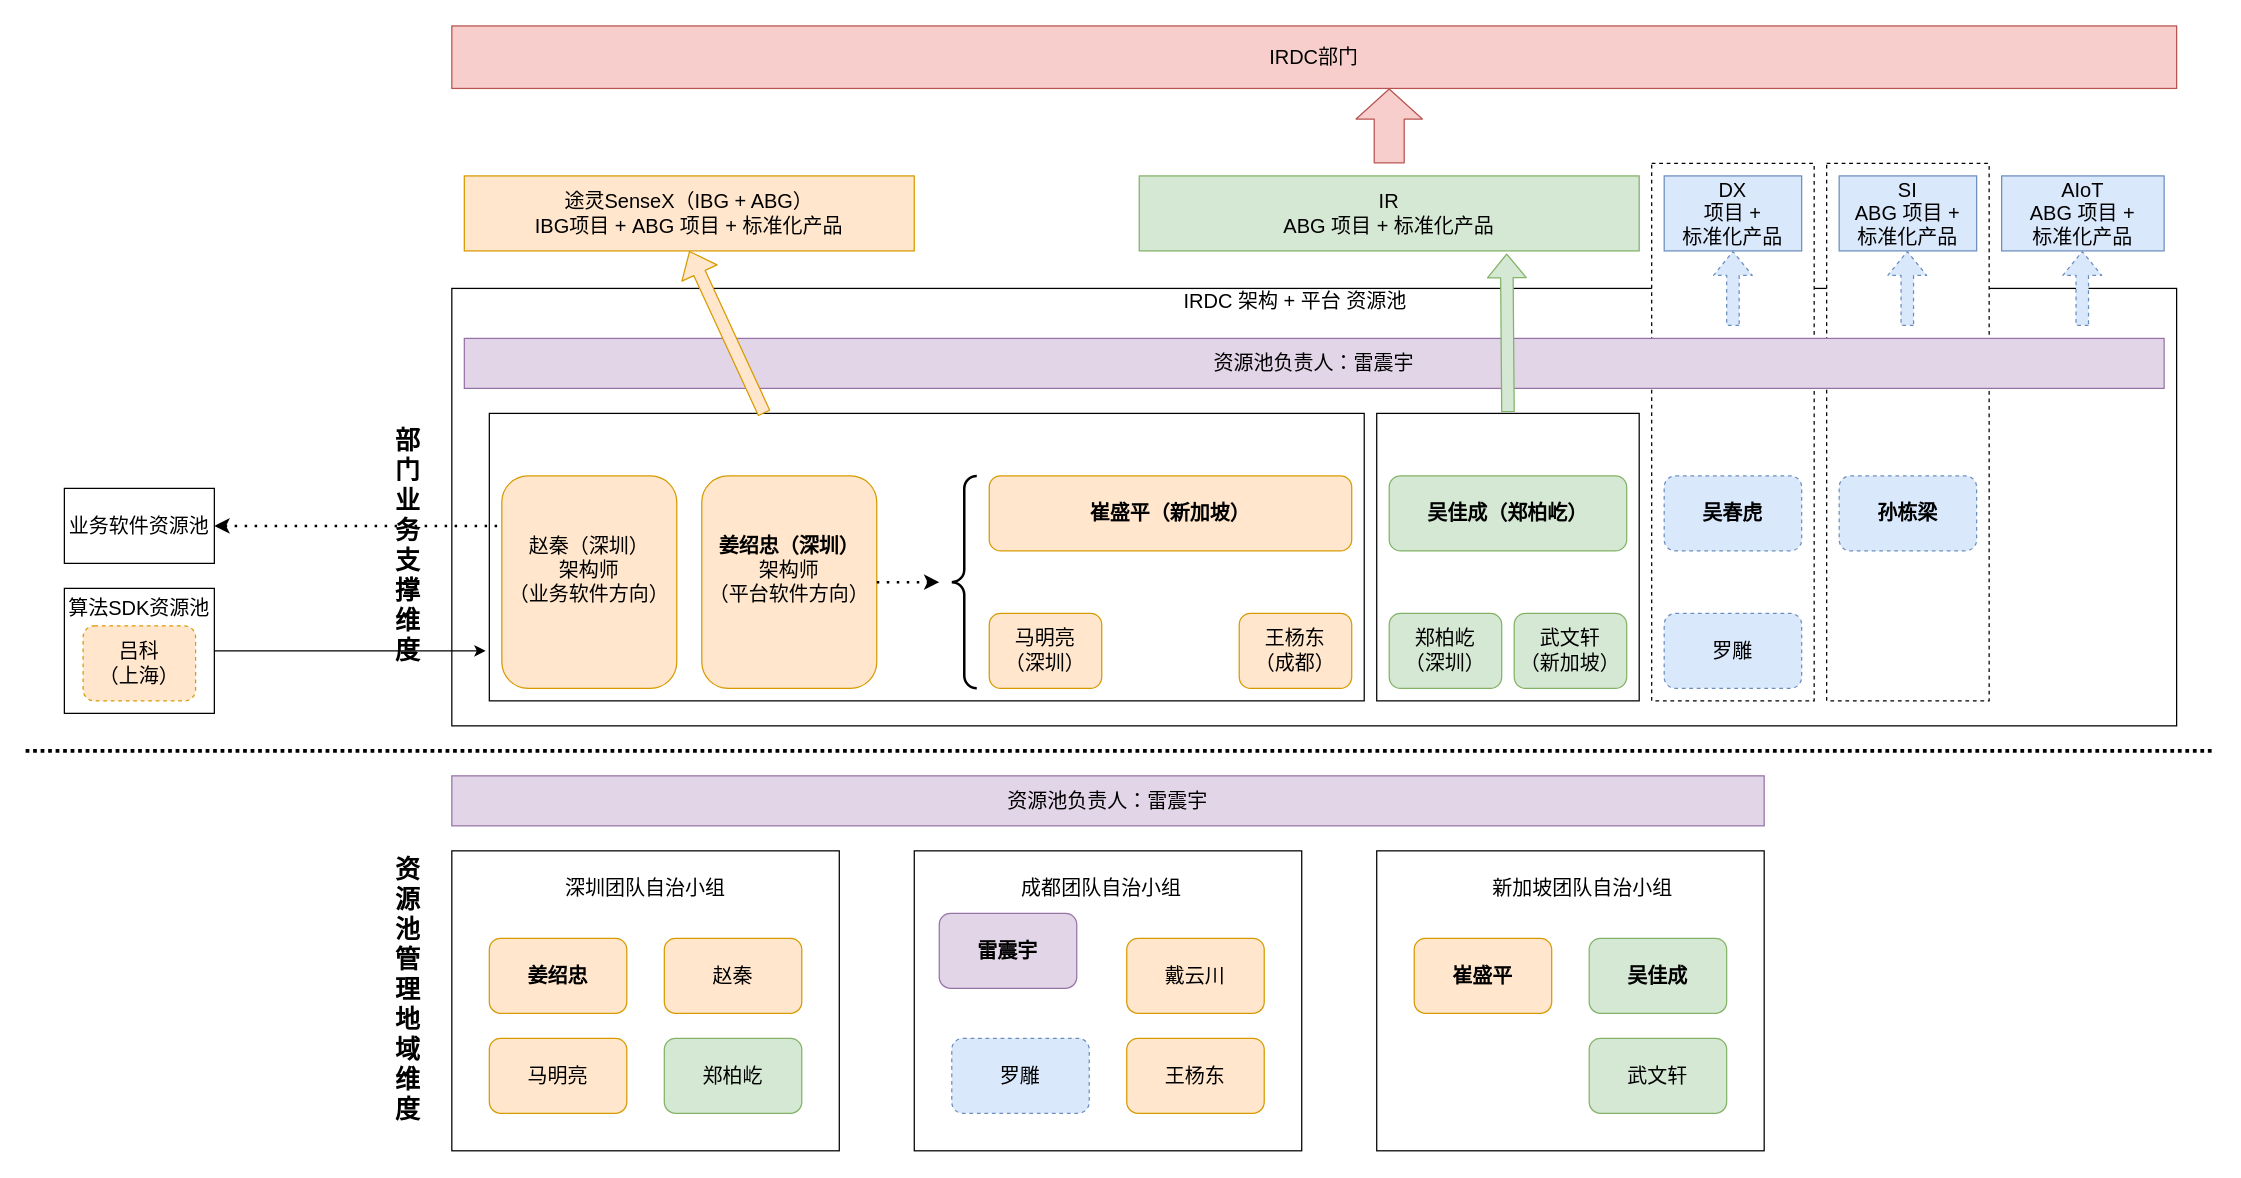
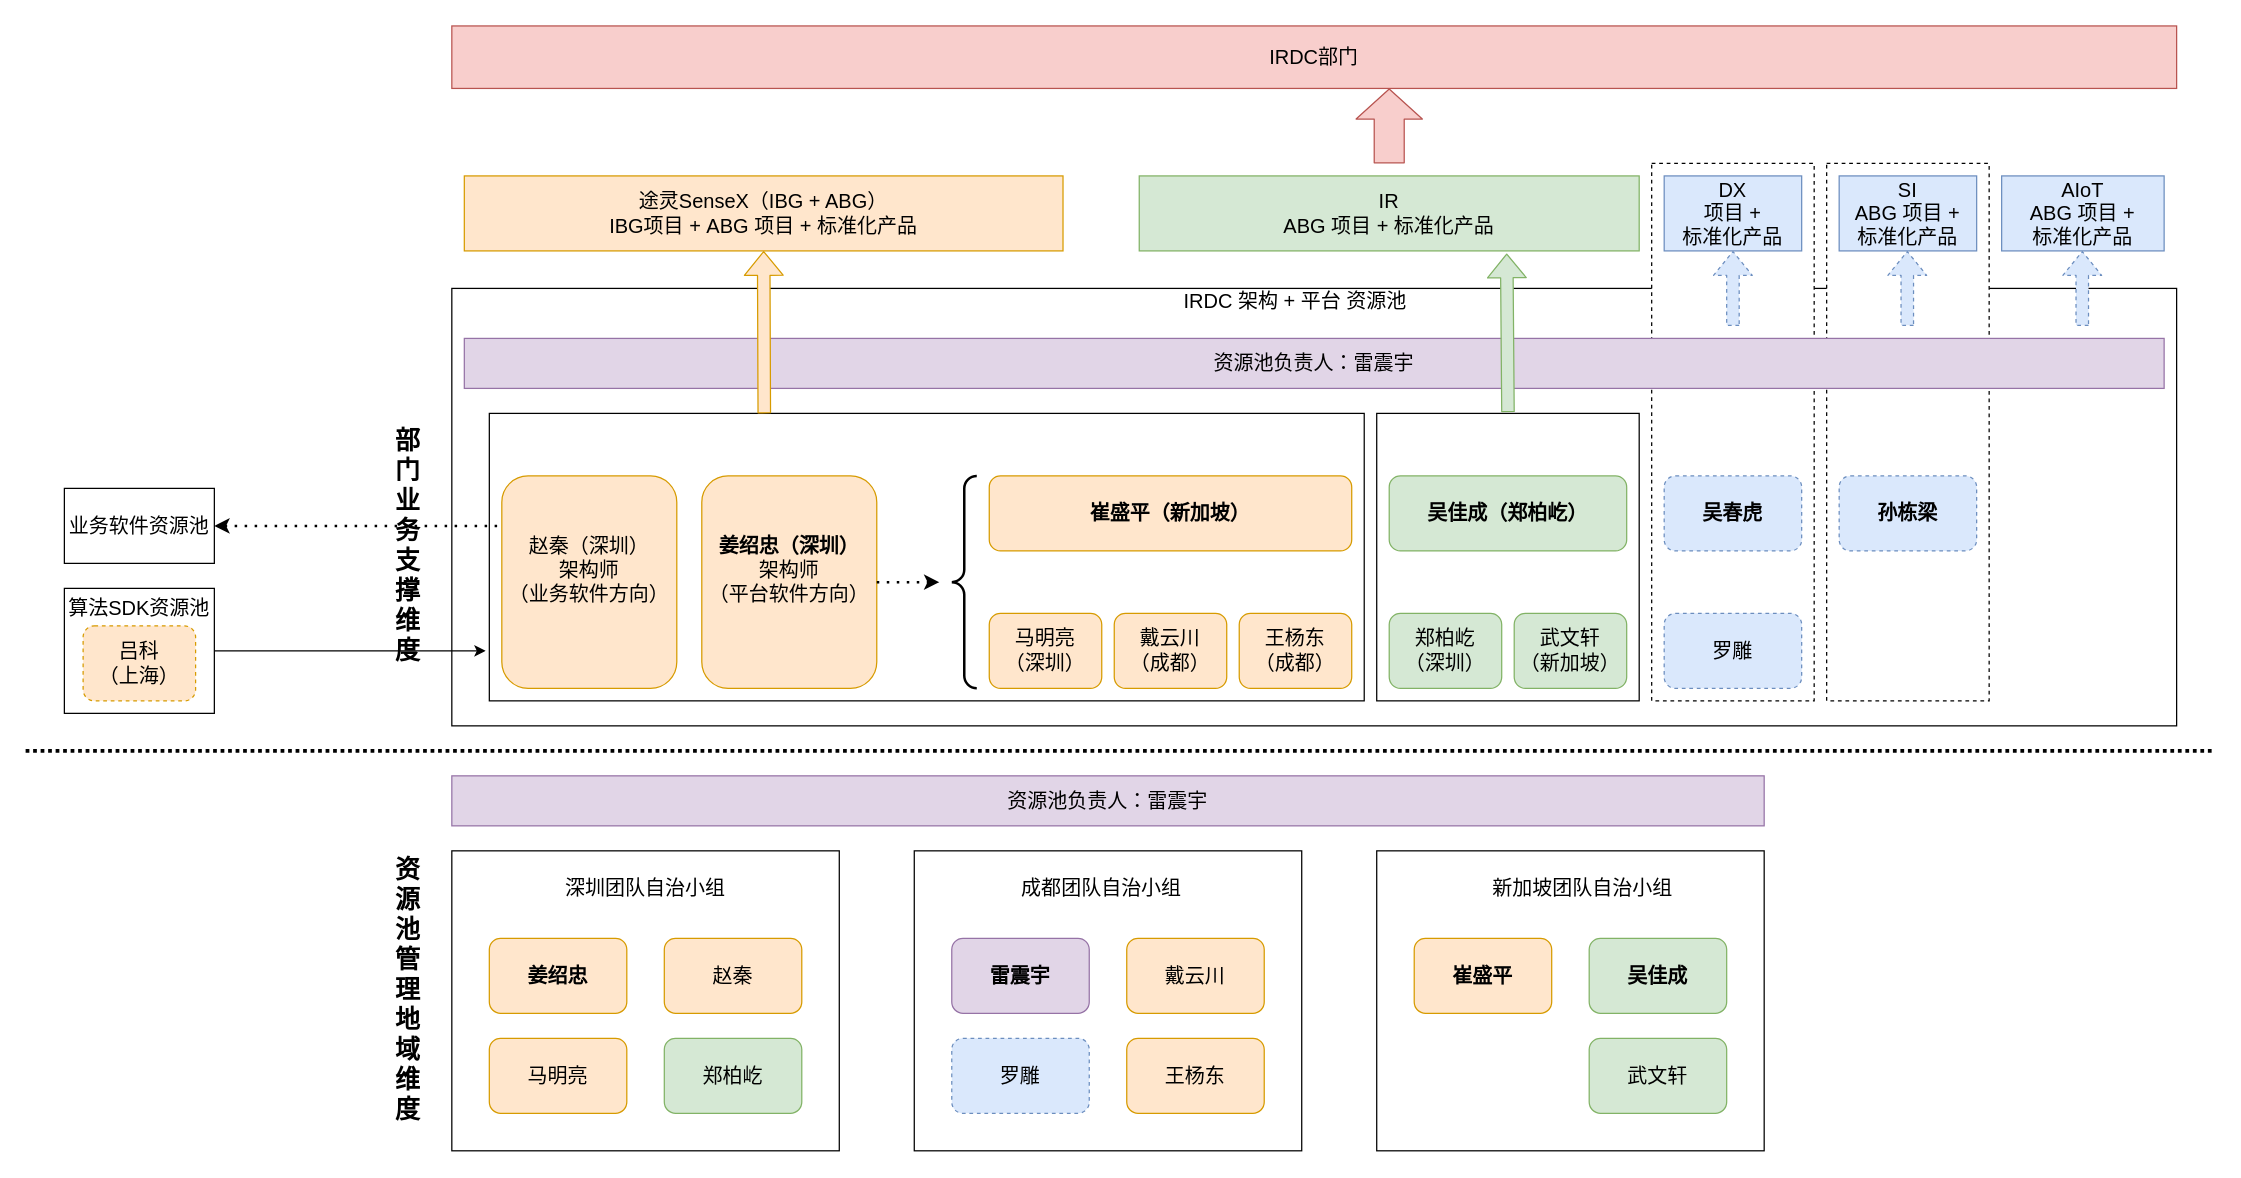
- <mxCell id="15" value="途灵SenseX（IBG + ABG）&lt;br style=&quot;font-size: 16px;&quot;&gt;IBG项目 + ABG 项目 + 标准化产品" style="rounded=0;whiteSpace=wrap;html=1;fillColor=#ffe6cc;strokeColor=#d79b00;fontSize=16;" vertex="1" parent="1"><mxGeometry x="371" y="140" width="360" height="60" as="geometry" /></mxCell>
+ <mxCell id="15" value="途灵SenseX（IBG + ABG）&lt;br style=&quot;font-size: 16px;&quot;&gt;IBG项目 + ABG 项目 + 标准化产品" style="rounded=0;whiteSpace=wrap;html=1;fillColor=#ffe6cc;strokeColor=#d79b00;fontSize=16;" vertex="1" parent="1"><mxGeometry x="371" y="140" width="479" height="60" as="geometry" /></mxCell>
+ <mxCell id="11" value="&lt;span style=&quot;font-size: 16px&quot;&gt;戴云川&lt;br&gt;（成都）&lt;/span&gt;" style="rounded=1;whiteSpace=wrap;html=1;fillColor=#ffe6cc;strokeColor=#d79b00;" vertex="1" parent="1"><mxGeometry x="891" y="490" width="90" height="60" as="geometry" /></mxCell>
- <mxCell id="26" value="&lt;span style=&quot;font-size: 16px&quot;&gt;&lt;b&gt;雷震宇&lt;/b&gt;&lt;/span&gt;" style="rounded=1;whiteSpace=wrap;html=1;fillColor=#e1d5e7;strokeColor=#9673a6;" vertex="1" parent="1"><mxGeometry x="751" y="730" width="110" height="60" as="geometry" /></mxCell>
+ <mxCell id="26" value="&lt;span style=&quot;font-size: 16px&quot;&gt;&lt;b&gt;雷震宇&lt;/b&gt;&lt;/span&gt;" style="rounded=1;whiteSpace=wrap;html=1;fillColor=#e1d5e7;strokeColor=#9673a6;" vertex="1" parent="1"><mxGeometry x="761" y="750" width="110" height="60" as="geometry" /></mxCell>
